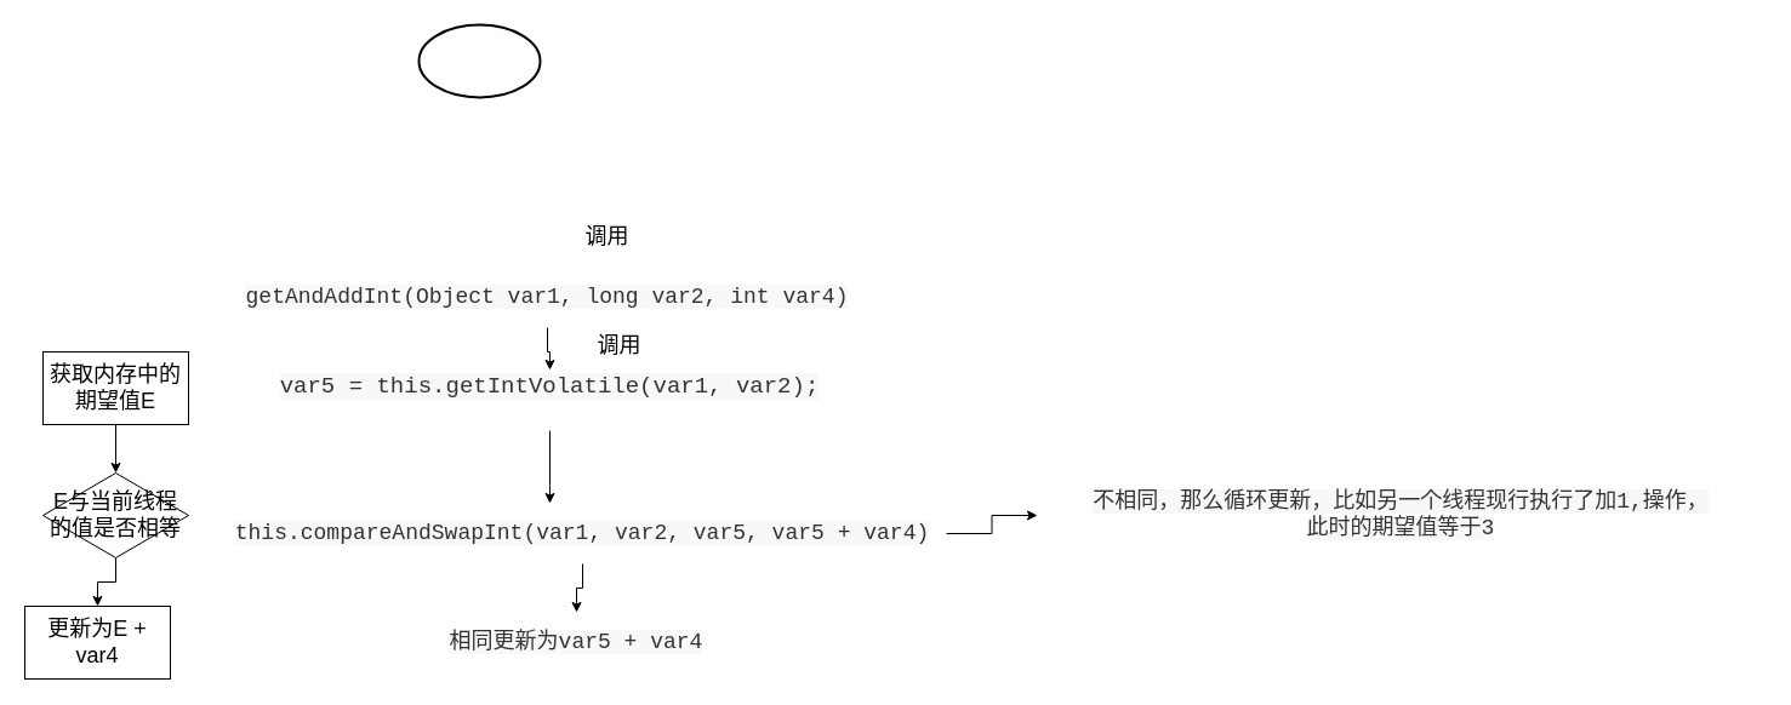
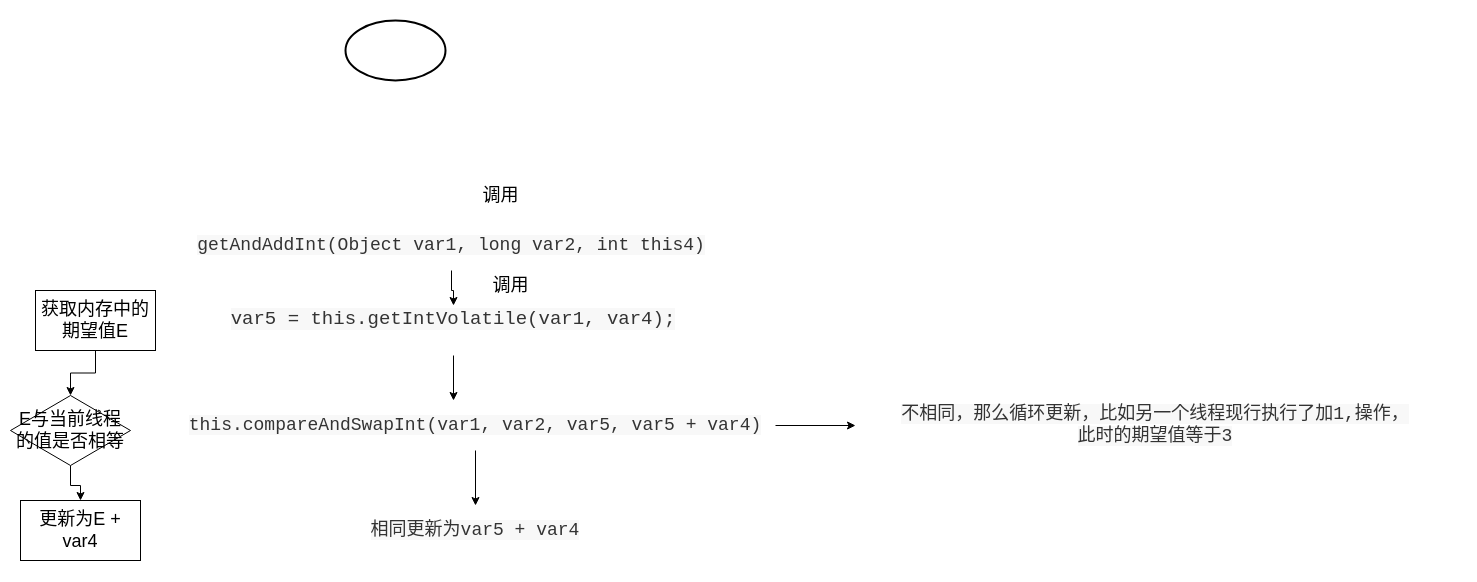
- <mxCell id="9" value="&lt;span style=&quot;color: rgb(51 , 51 , 51) ; font-family: &amp;#34;menlo&amp;#34; , &amp;#34;monaco&amp;#34; , &amp;#34;consolas&amp;#34; , &amp;#34;courier new&amp;#34; , monospace ; text-align: left ; white-space: pre ; background-color: rgb(248 , 248 , 248)&quot;&gt;getAndAddInt(Object var1, long var2, int var4)&lt;/span&gt;" style="text;html=1;strokeColor=none;fillColor=none;align=center;verticalAlign=middle;whiteSpace=wrap;overflow=hidden;rounded=0;fontSize=18;" vertex="1" parent="1"><mxGeometry x="191" y="220" width="520" height="50" as="geometry" /></mxCell>
+ <mxCell id="9" value="&lt;span style=&quot;color: rgb(51 , 51 , 51) ; font-family: &amp;#34;menlo&amp;#34; , &amp;#34;monaco&amp;#34; , &amp;#34;consolas&amp;#34; , &amp;#34;courier new&amp;#34; , monospace ; text-align: left ; white-space: pre ; background-color: rgb(248 , 248 , 248)&quot;&gt;getAndAddInt(Object var1, long var2, int this4)&lt;/span&gt;" style="text;html=1;strokeColor=none;fillColor=none;align=center;verticalAlign=middle;whiteSpace=wrap;overflow=hidden;rounded=0;fontSize=18;" vertex="1" parent="1"><mxGeometry x="191" y="220" width="520" height="50" as="geometry" /></mxCell>
- <mxCell id="11" value="&lt;span style=&quot;color: rgb(51 , 51 , 51) ; font-family: &amp;#34;menlo&amp;#34; , &amp;#34;monaco&amp;#34; , &amp;#34;consolas&amp;#34; , &amp;#34;courier new&amp;#34; , monospace ; white-space: pre ; background-color: rgb(248 , 248 , 248) ; font-size: 19px&quot;&gt;var5 = this.getIntVolatile(var1, var2);&lt;br&gt;&lt;br&gt;&lt;/span&gt;" style="text;html=1;strokeColor=none;fillColor=none;align=center;verticalAlign=middle;whiteSpace=wrap;overflow=hidden;rounded=0;fontSize=18;" vertex="1" parent="1"><mxGeometry x="153" y="305" width="600" height="50" as="geometry" /></mxCell>
+ <mxCell id="11" value="&lt;span style=&quot;color: rgb(51 , 51 , 51) ; font-family: &amp;#34;menlo&amp;#34; , &amp;#34;monaco&amp;#34; , &amp;#34;consolas&amp;#34; , &amp;#34;courier new&amp;#34; , monospace ; white-space: pre ; background-color: rgb(248 , 248 , 248) ; font-size: 19px&quot;&gt;var5 = this.getIntVolatile(var1, var4);&lt;br&gt;&lt;br&gt;&lt;/span&gt;" style="text;html=1;strokeColor=none;fillColor=none;align=center;verticalAlign=middle;whiteSpace=wrap;overflow=hidden;rounded=0;fontSize=18;" vertex="1" parent="1"><mxGeometry x="153" y="305" width="600" height="50" as="geometry" /></mxCell>
- <mxCell id="5" value="E与当前线程的值是否相等" style="rhombus;whiteSpace=wrap;html=1;rounded=0;fontSize=18;" vertex="1" parent="1"><mxGeometry x="35" y="390" width="120" height="70" as="geometry" /></mxCell>
+ <mxCell id="5" value="E与当前线程的值是否相等" style="rhombus;whiteSpace=wrap;html=1;rounded=0;fontSize=18;" vertex="1" parent="1"><mxGeometry x="10" y="395" width="120" height="70" as="geometry" /></mxCell>
- <mxCell id="16" value="&lt;span style=&quot;color: rgb(51 , 51 , 51) ; font-family: &amp;#34;menlo&amp;#34; , &amp;#34;monaco&amp;#34; , &amp;#34;consolas&amp;#34; , &amp;#34;courier new&amp;#34; , monospace ; white-space: pre ; background-color: rgb(248 , 248 , 248)&quot;&gt;&lt;font style=&quot;font-size: 18px&quot;&gt;this.compareAndSwapInt(var1, var2, var5, var5 + var4)&lt;/font&gt;&lt;/span&gt;&lt;span style=&quot;color: rgb(51 , 51 , 51) ; font-family: &amp;#34;menlo&amp;#34; , &amp;#34;monaco&amp;#34; , &amp;#34;consolas&amp;#34; , &amp;#34;courier new&amp;#34; , monospace ; white-space: pre ; background-color: rgb(248 , 248 , 248) ; font-size: 19px&quot;&gt;&lt;br&gt;&lt;/span&gt;" style="text;html=1;strokeColor=none;fillColor=none;align=center;verticalAlign=middle;whiteSpace=wrap;overflow=hidden;rounded=0;fontSize=18;" vertex="1" parent="1"><mxGeometry x="180" y="415" width="600" height="50" as="geometry" /></mxCell>
+ <mxCell id="16" value="&lt;span style=&quot;color: rgb(51 , 51 , 51) ; font-family: &amp;#34;menlo&amp;#34; , &amp;#34;monaco&amp;#34; , &amp;#34;consolas&amp;#34; , &amp;#34;courier new&amp;#34; , monospace ; white-space: pre ; background-color: rgb(248 , 248 , 248)&quot;&gt;&lt;font style=&quot;font-size: 18px&quot;&gt;this.compareAndSwapInt(var1, var2, var5, var5 + var4)&lt;/font&gt;&lt;/span&gt;&lt;span style=&quot;color: rgb(51 , 51 , 51) ; font-family: &amp;#34;menlo&amp;#34; , &amp;#34;monaco&amp;#34; , &amp;#34;consolas&amp;#34; , &amp;#34;courier new&amp;#34; , monospace ; white-space: pre ; background-color: rgb(248 , 248 , 248) ; font-size: 19px&quot;&gt;&lt;br&gt;&lt;/span&gt;" style="text;html=1;strokeColor=none;fillColor=none;align=center;verticalAlign=middle;whiteSpace=wrap;overflow=hidden;rounded=0;fontSize=18;" vertex="1" parent="1"><mxGeometry x="175" y="400" width="600" height="50" as="geometry" /></mxCell>
